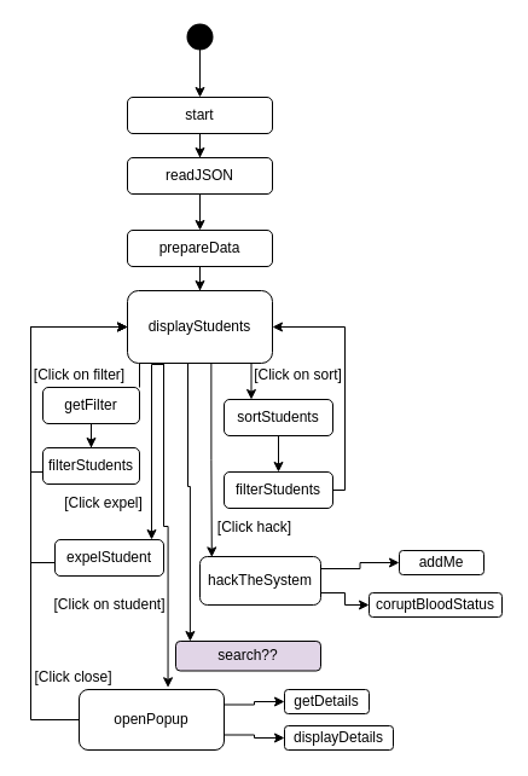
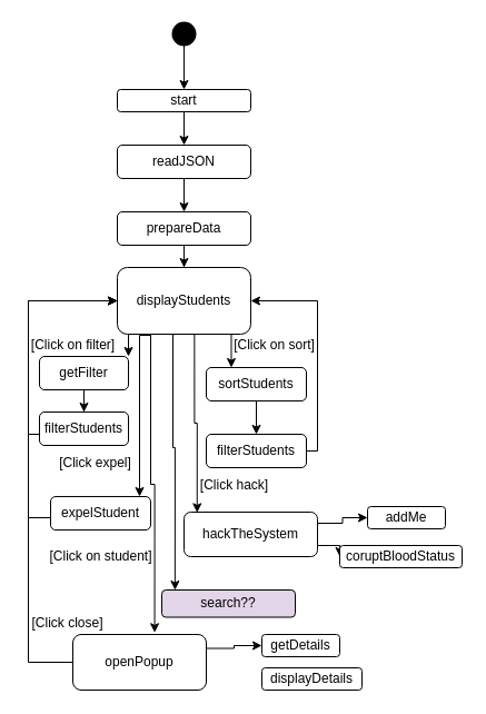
- <mxCell id="3" value="start" style="rounded=1;whiteSpace=wrap;html=1;" vertex="1" parent="1"><mxGeometry x="105" y="80" width="120" height="30" as="geometry" /></mxCell>
+ <mxCell id="3" value="start" style="rounded=1;whiteSpace=wrap;html=1;" vertex="1" parent="1"><mxGeometry x="105" y="80" width="120" height="20" as="geometry" /></mxCell>
- <mxCell id="8" value="" style="edgeStyle=orthogonalEdgeStyle;rounded=0;orthogonalLoop=1;jettySize=auto;html=1;exitX=0.25;exitY=1;exitDx=0;exitDy=0;endArrow=none;" edge="1" parent="1" source="13" target="15"><mxGeometry relative="1" as="geometry"><mxPoint x="135" y="360" as="sourcePoint" /><Array as="points"><mxPoint x="115" y="300" /></Array></mxGeometry></mxCell>
+ <mxCell id="8" value="" style="edgeStyle=orthogonalEdgeStyle;rounded=0;orthogonalLoop=1;jettySize=auto;html=1;exitX=0.25;exitY=1;exitDx=0;exitDy=0;" edge="1" parent="1" source="13" target="15"><mxGeometry relative="1" as="geometry"><mxPoint x="135" y="360" as="sourcePoint" /><Array as="points"><mxPoint x="115" y="300" /></Array></mxGeometry></mxCell>
- <mxCell id="30" value="hackTheSystem" style="whiteSpace=wrap;html=1;rounded=1;" vertex="1" parent="1"><mxGeometry x="165" y="460" width="100" height="40" as="geometry" /></mxCell>
+ <mxCell id="30" value="hackTheSystem" style="whiteSpace=wrap;html=1;rounded=1;" vertex="1" parent="1"><mxGeometry x="165" y="460" width="120" height="40" as="geometry" /></mxCell>
- <mxCell id="35" style="edgeStyle=orthogonalEdgeStyle;rounded=0;orthogonalLoop=1;jettySize=auto;html=1;exitX=1;exitY=0.75;exitDx=0;exitDy=0;entryX=0;entryY=0.5;entryDx=0;entryDy=0;" edge="1" parent="1" source="37" target="40"><mxGeometry relative="1" as="geometry"><mxPoint x="225" y="560" as="targetPoint" /></mxGeometry></mxCell>
